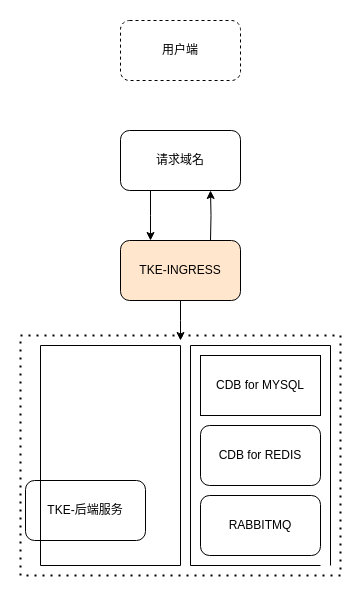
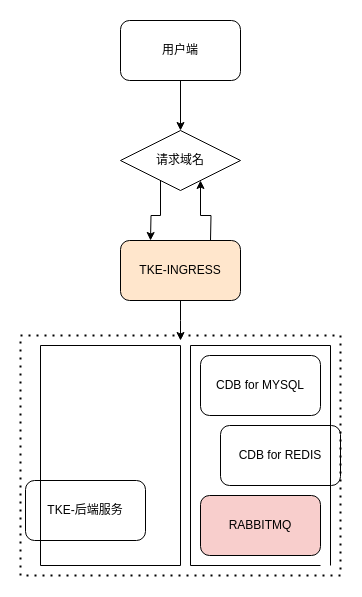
- <mxCell id="2" value="用户端" style="rounded=1;whiteSpace=wrap;html=1;dashed=1;" vertex="1" parent="1"><mxGeometry x="120" y="20" width="120" height="60" as="geometry" /></mxCell>
+ <mxCell id="2" value="用户端" style="rounded=1;whiteSpace=wrap;html=1;" vertex="1" parent="1"><mxGeometry x="120" y="20" width="120" height="60" as="geometry" /></mxCell>
+ <mxCell id="5" value="" style="endArrow=classic;html=1;rounded=0;entryX=0.5;entryY=0;entryDx=0;entryDy=0;exitX=0.5;exitY=1;exitDx=0;exitDy=0;" edge="1" parent="1" source="2" target="4"><mxGeometry width="50" height="50" relative="1" as="geometry"><mxPoint x="170" y="180" as="sourcePoint" /><mxPoint x="220" y="130" as="targetPoint" /></mxGeometry></mxCell>
- <mxCell id="4" value="请求域名" style="rounded=1;whiteSpace=wrap;html=1;" vertex="1" parent="1"><mxGeometry x="120" y="130" width="120" height="60" as="geometry" /></mxCell>
+ <mxCell id="4" value="请求域名" style="rhombus;whiteSpace=wrap;html=1;" vertex="1" parent="1"><mxGeometry x="120" y="130" width="120" height="60" as="geometry" /></mxCell>
- <mxCell id="10" value="CDB for MYSQL" style="whiteSpace=wrap;html=1;rounded=0;" vertex="1" parent="1"><mxGeometry x="200" y="355" width="120" height="60" as="geometry" /></mxCell>
+ <mxCell id="10" value="CDB for MYSQL" style="rounded=1;whiteSpace=wrap;html=1;" vertex="1" parent="1"><mxGeometry x="200" y="355" width="120" height="60" as="geometry" /></mxCell>
- <mxCell id="11" value="CDB for REDIS" style="rounded=1;whiteSpace=wrap;html=1;" vertex="1" parent="1"><mxGeometry x="200" y="425" width="120" height="60" as="geometry" /></mxCell>
+ <mxCell id="11" value="CDB for REDIS" style="rounded=1;whiteSpace=wrap;html=1;" vertex="1" parent="1"><mxGeometry x="220" y="425" width="120" height="60" as="geometry" /></mxCell>
- <mxCell id="12" value="RABBITMQ" style="rounded=1;whiteSpace=wrap;html=1;" vertex="1" parent="1"><mxGeometry x="200" y="495" width="120" height="60" as="geometry" /></mxCell>
+ <mxCell id="12" value="RABBITMQ" style="rounded=1;whiteSpace=wrap;html=1;fillColor=#f8cecc;" vertex="1" parent="1"><mxGeometry x="200" y="495" width="120" height="60" as="geometry" /></mxCell>
